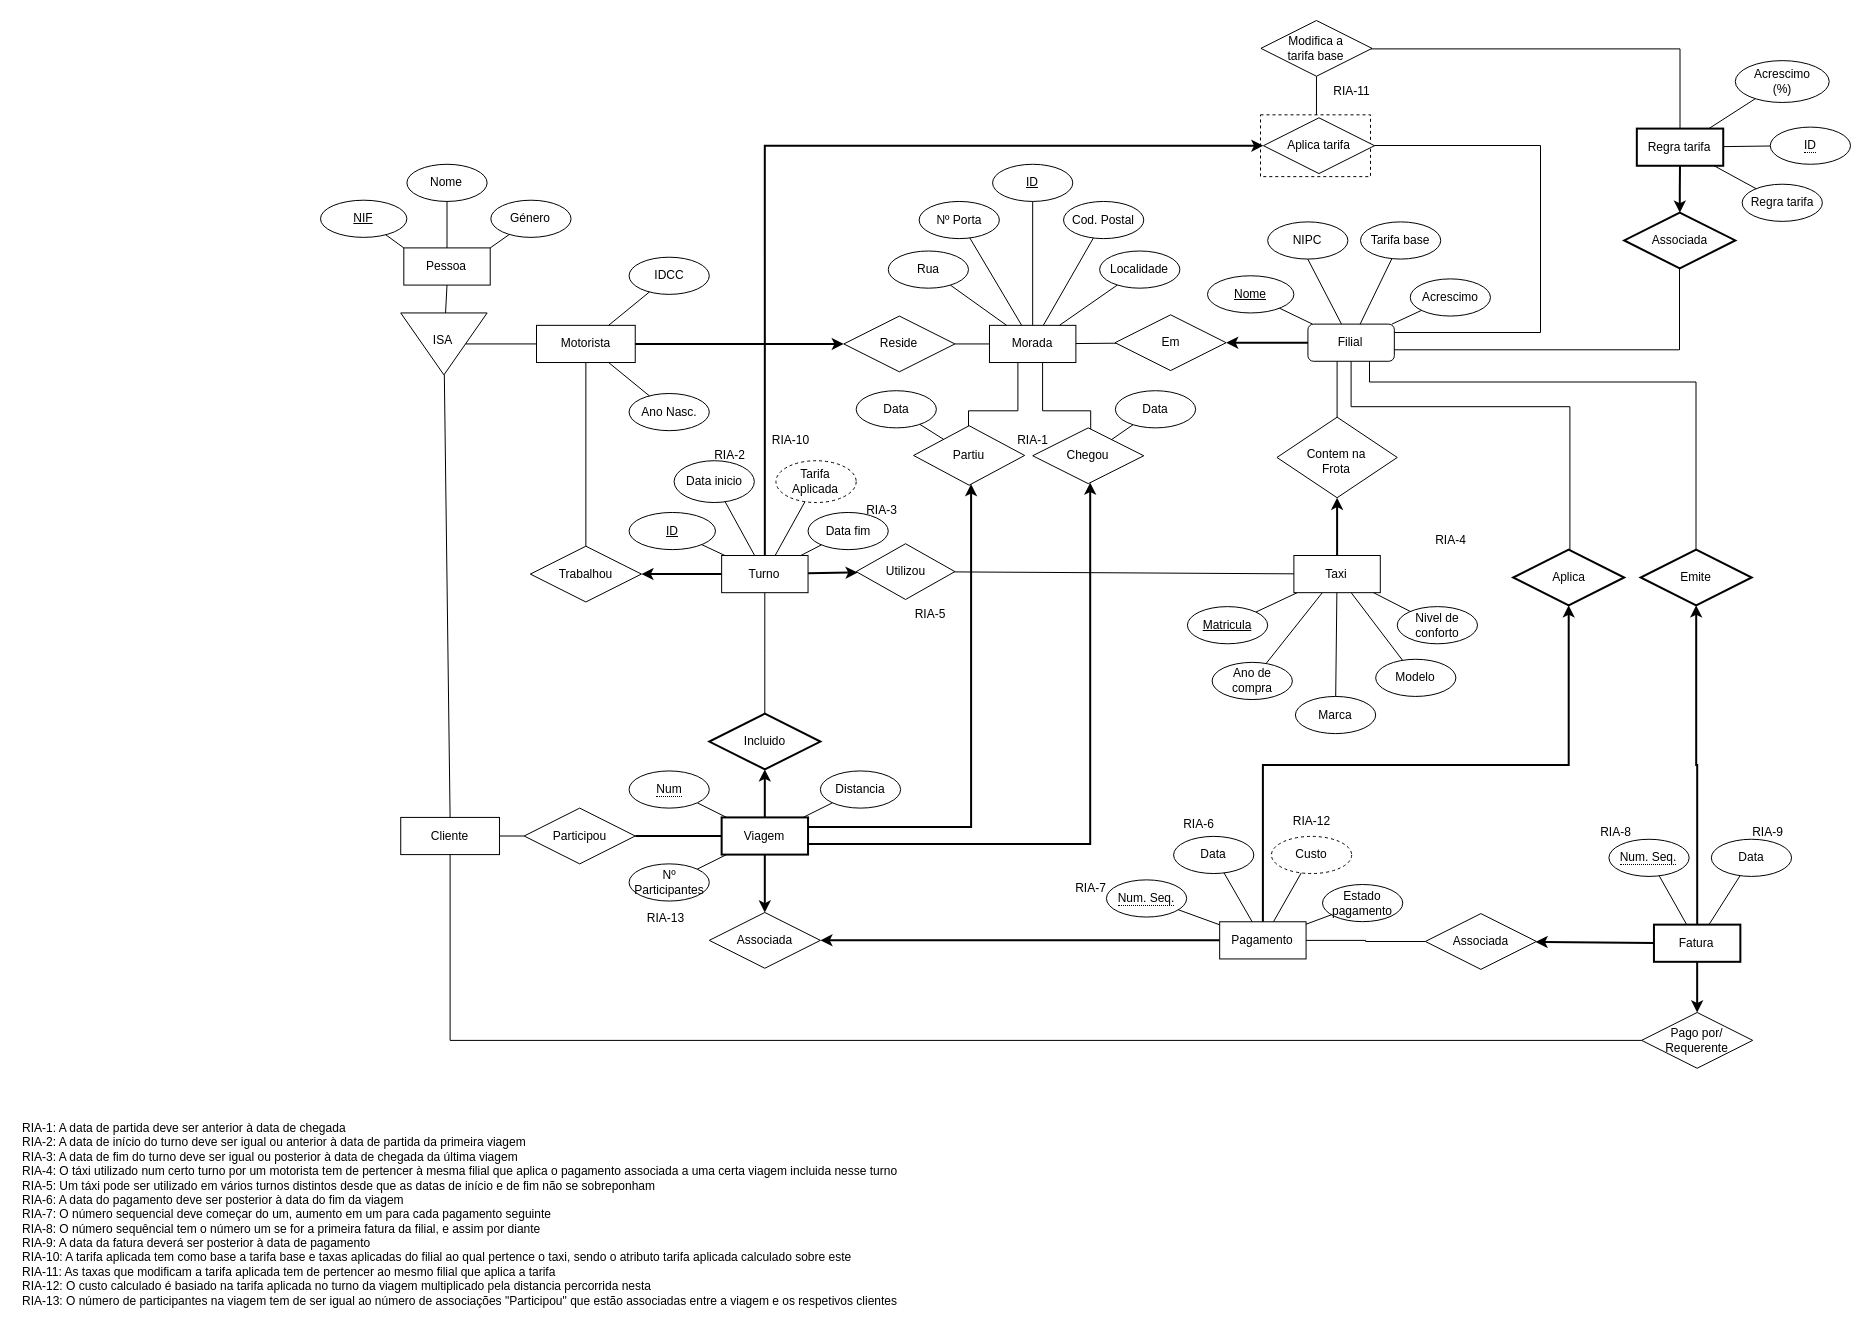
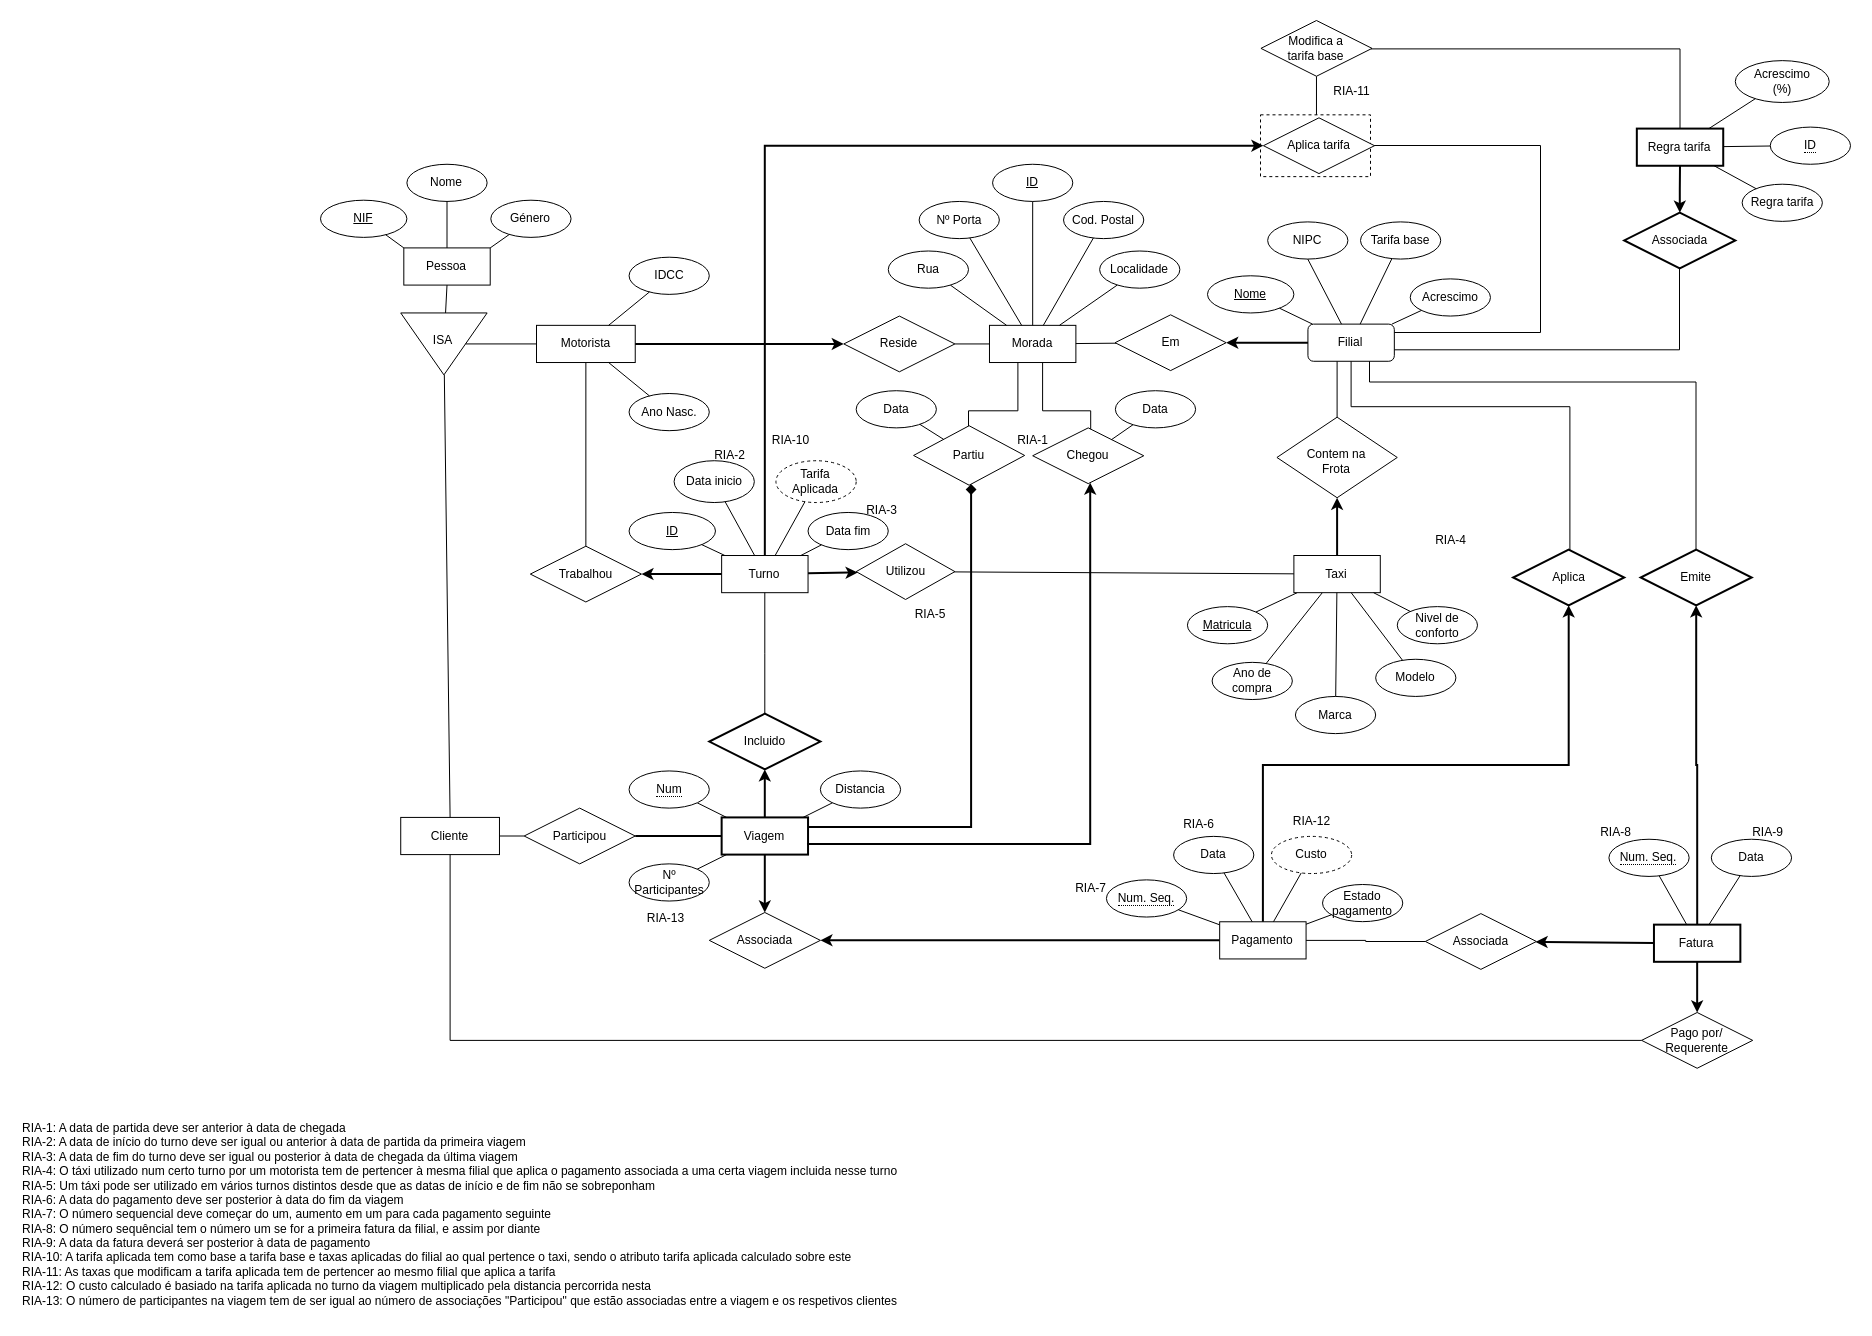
- <mxCell id="83" value="" style="edgeStyle=orthogonalEdgeStyle;rounded=0;orthogonalLoop=1;jettySize=auto;html=1;strokeWidth=2;" edge="1" parent="1" source="59" target="70"><mxGeometry relative="1" as="geometry"><mxPoint x="970.464" y="567.712" as="targetPoint" /><Array as="points"><mxPoint x="970.631" y="826.387" /></Array><mxPoint x="807.54" y="858.974" as="sourcePoint" /></mxGeometry></mxCell>
+ <mxCell id="83" value="" style="edgeStyle=orthogonalEdgeStyle;rounded=0;orthogonalLoop=1;jettySize=auto;html=1;strokeWidth=2;endArrow=diamond;" edge="1" parent="1" source="59" target="70"><mxGeometry relative="1" as="geometry"><mxPoint x="970.464" y="567.712" as="targetPoint" /><Array as="points"><mxPoint x="970.631" y="826.387" /></Array><mxPoint x="807.54" y="858.974" as="sourcePoint" /></mxGeometry></mxCell>
